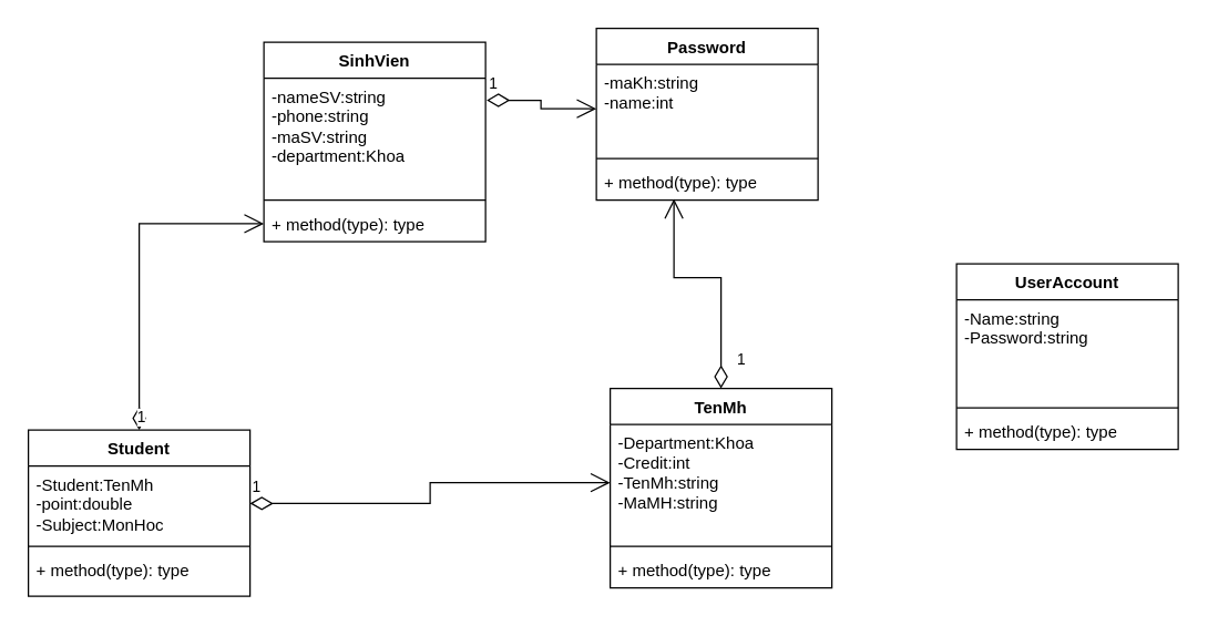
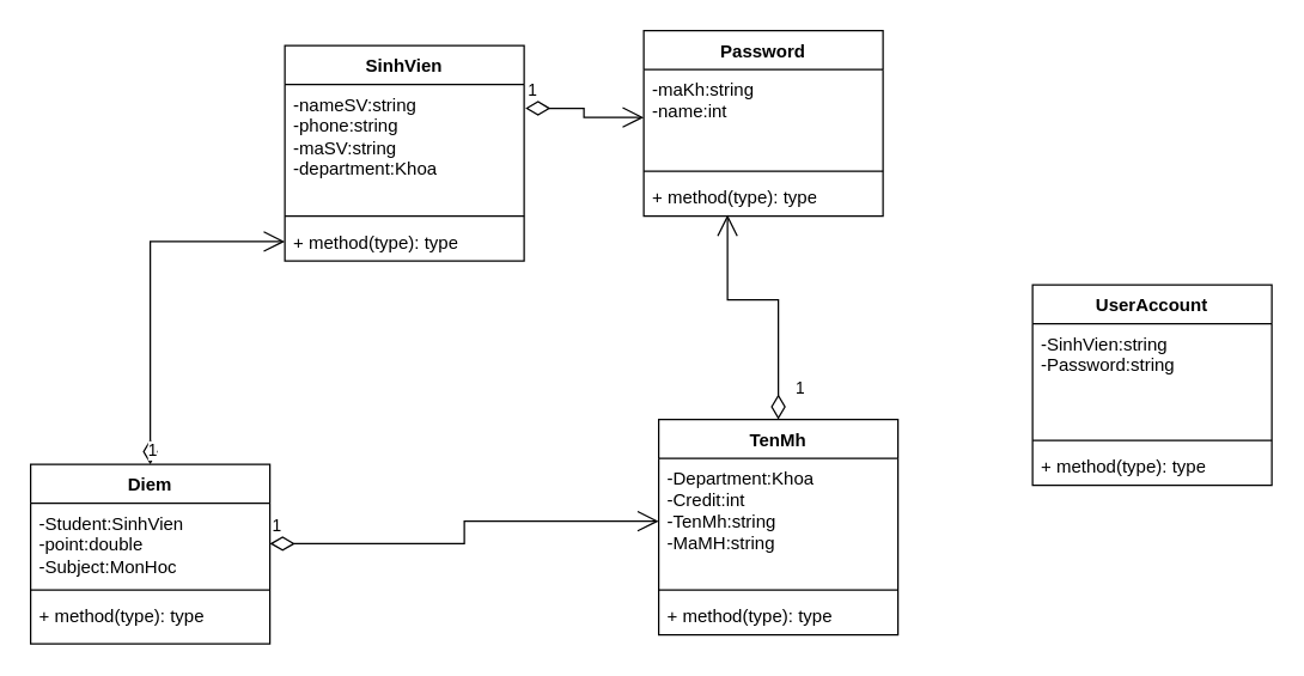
- <mxCell id="19" value="-Name:string&lt;br&gt;-Password:string" style="text;strokeColor=none;fillColor=none;align=left;verticalAlign=top;spacingLeft=4;spacingRight=4;overflow=hidden;rotatable=0;points=[[0,0.5],[1,0.5]];portConstraint=eastwest;whiteSpace=wrap;html=1;" parent="18" vertex="1"><mxGeometry y="26" width="160" height="74" as="geometry" /></mxCell>
+ <mxCell id="19" value="-SinhVien:string&lt;br&gt;-Password:string" style="text;strokeColor=none;fillColor=none;align=left;verticalAlign=top;spacingLeft=4;spacingRight=4;overflow=hidden;rotatable=0;points=[[0,0.5],[1,0.5]];portConstraint=eastwest;whiteSpace=wrap;html=1;" parent="18" vertex="1"><mxGeometry y="26" width="160" height="74" as="geometry" /></mxCell>
- <mxCell id="2" value="Student" style="swimlane;fontStyle=1;align=center;verticalAlign=top;childLayout=stackLayout;horizontal=1;startSize=26;horizontalStack=0;resizeParent=1;resizeParentMax=0;resizeLast=0;collapsible=1;marginBottom=0;whiteSpace=wrap;html=1;" parent="1" vertex="1"><mxGeometry x="20" y="310" width="160" height="120" as="geometry" /></mxCell>
+ <mxCell id="2" value="Diem" style="swimlane;fontStyle=1;align=center;verticalAlign=top;childLayout=stackLayout;horizontal=1;startSize=26;horizontalStack=0;resizeParent=1;resizeParentMax=0;resizeLast=0;collapsible=1;marginBottom=0;whiteSpace=wrap;html=1;" parent="1" vertex="1"><mxGeometry x="20" y="310" width="160" height="120" as="geometry" /></mxCell>
- <mxCell id="3" value="-Student:TenMh&lt;br&gt;-point:double&lt;br&gt;-Subject:MonHoc" style="text;strokeColor=none;fillColor=none;align=left;verticalAlign=top;spacingLeft=4;spacingRight=4;overflow=hidden;rotatable=0;points=[[0,0.5],[1,0.5]];portConstraint=eastwest;whiteSpace=wrap;html=1;" parent="2" vertex="1"><mxGeometry y="26" width="160" height="54" as="geometry" /></mxCell>
+ <mxCell id="3" value="-Student:SinhVien&lt;br&gt;-point:double&lt;br&gt;-Subject:MonHoc" style="text;strokeColor=none;fillColor=none;align=left;verticalAlign=top;spacingLeft=4;spacingRight=4;overflow=hidden;rotatable=0;points=[[0,0.5],[1,0.5]];portConstraint=eastwest;whiteSpace=wrap;html=1;" parent="2" vertex="1"><mxGeometry y="26" width="160" height="54" as="geometry" /></mxCell>
